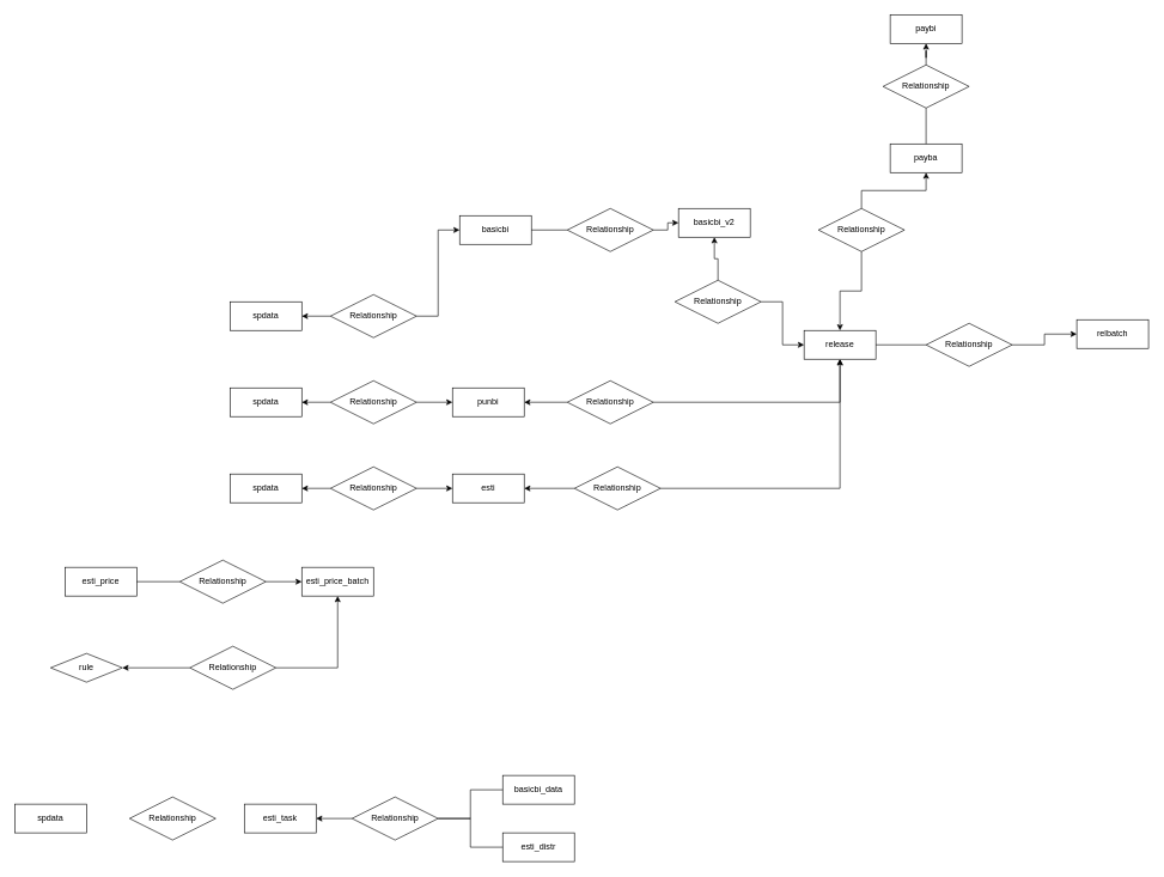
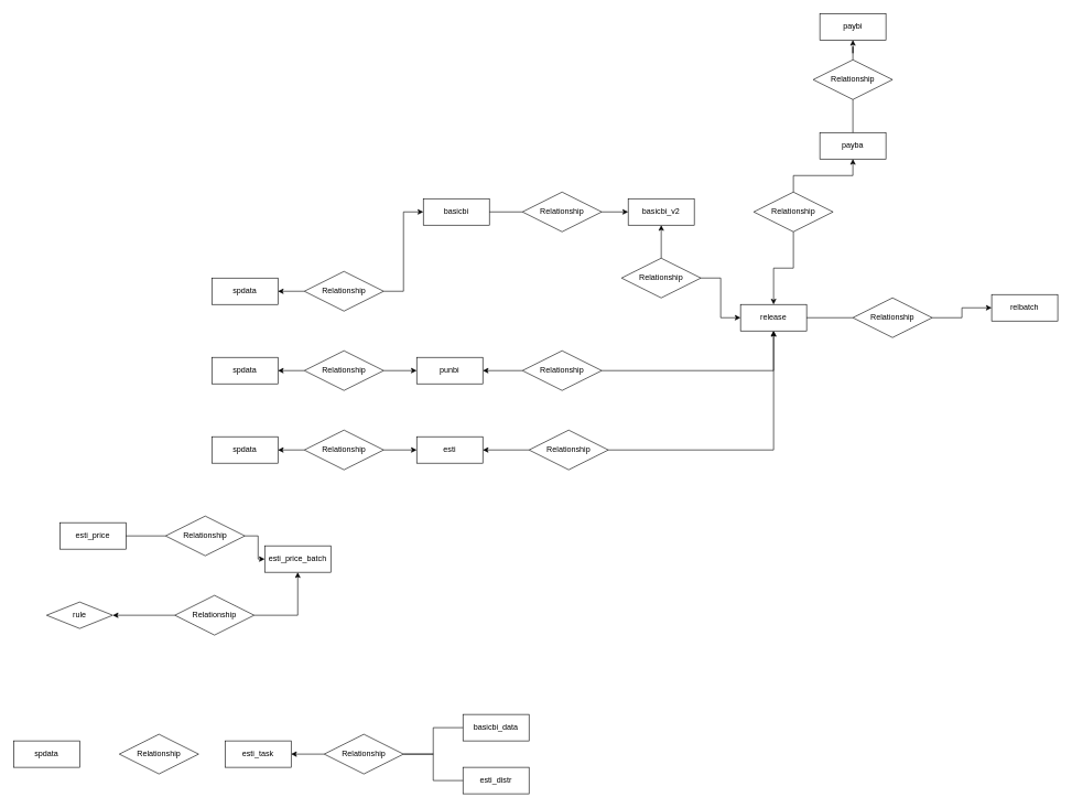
- <mxCell id="18" value="basicbi_v2" style="whiteSpace=wrap;html=1;align=center;" vertex="1" parent="1"><mxGeometry x="945" y="290" width="100" height="40" as="geometry" /></mxCell>
+ <mxCell id="18" value="basicbi_v2" style="whiteSpace=wrap;html=1;align=center;" vertex="1" parent="1"><mxGeometry x="950" y="300" width="100" height="40" as="geometry" /></mxCell>
- <mxCell id="16" value="esti_price_batch" style="whiteSpace=wrap;html=1;align=center;" vertex="1" parent="1"><mxGeometry x="420" y="790" width="100" height="40" as="geometry" /></mxCell>
+ <mxCell id="16" value="esti_price_batch" style="whiteSpace=wrap;html=1;align=center;" vertex="1" parent="1"><mxGeometry x="400" y="825" width="100" height="40" as="geometry" /></mxCell>
